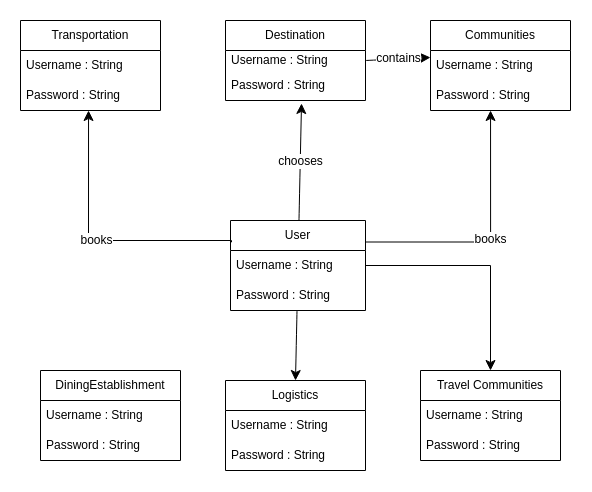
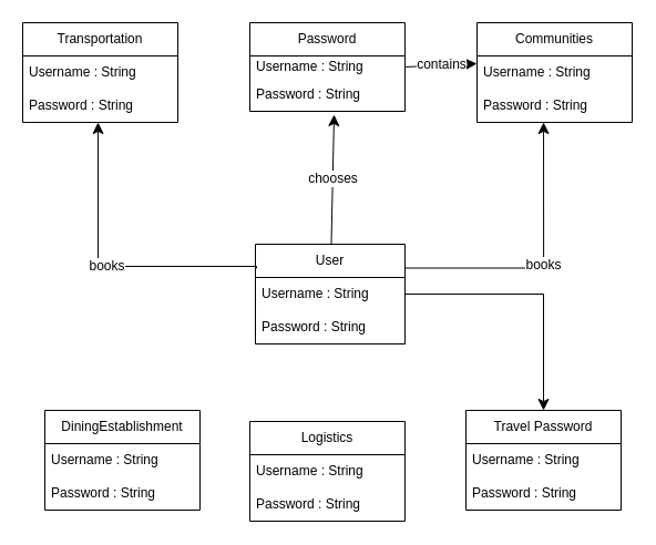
- <mxCell id="9" value="Destination" style="swimlane;fontStyle=0;childLayout=stackLayout;horizontal=1;startSize=30;horizontalStack=0;resizeParent=1;resizeParentMax=0;resizeLast=0;collapsible=1;marginBottom=0;whiteSpace=wrap;html=1;" vertex="1" parent="1"><mxGeometry x="225" y="20" width="140" height="80" as="geometry" /></mxCell>
+ <mxCell id="9" value="Password" style="swimlane;fontStyle=0;childLayout=stackLayout;horizontal=1;startSize=30;horizontalStack=0;resizeParent=1;resizeParentMax=0;resizeLast=0;collapsible=1;marginBottom=0;whiteSpace=wrap;html=1;" vertex="1" parent="1"><mxGeometry x="225" y="20" width="140" height="80" as="geometry" /></mxCell>
- <mxCell id="2" style="edgeStyle=none;curved=1;rounded=0;orthogonalLoop=1;jettySize=auto;html=1;entryX=0.5;entryY=0;entryDx=0;entryDy=0;fontSize=12;startSize=8;endSize=8;" edge="1" parent="1" source="3" target="21"><mxGeometry relative="1" as="geometry" /></mxCell>
- <mxCell id="18" value="Travel Communities" style="swimlane;fontStyle=0;childLayout=stackLayout;horizontal=1;startSize=30;horizontalStack=0;resizeParent=1;resizeParentMax=0;resizeLast=0;collapsible=1;marginBottom=0;whiteSpace=wrap;html=1;" vertex="1" parent="1"><mxGeometry x="420" y="370" width="140" height="90" as="geometry" /></mxCell>
+ <mxCell id="18" value="Travel Password" style="swimlane;fontStyle=0;childLayout=stackLayout;horizontal=1;startSize=30;horizontalStack=0;resizeParent=1;resizeParentMax=0;resizeLast=0;collapsible=1;marginBottom=0;whiteSpace=wrap;html=1;" vertex="1" parent="1"><mxGeometry x="420" y="370" width="140" height="90" as="geometry" /></mxCell>
